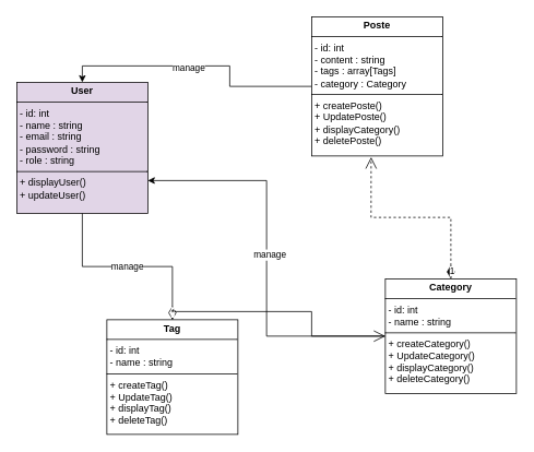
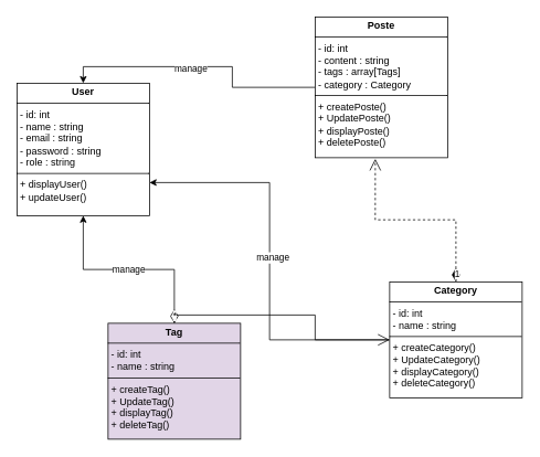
- <mxCell id="5" value="&lt;p style=&quot;margin:0px;margin-top:4px;text-align:center;&quot;&gt;&lt;b&gt;Poste&lt;/b&gt;&lt;/p&gt;&lt;hr size=&quot;1&quot; style=&quot;border-style:solid;&quot;&gt;&lt;p style=&quot;margin:0px;margin-left:4px;&quot;&gt;- id: int&lt;/p&gt;&lt;p style=&quot;margin:0px;margin-left:4px;&quot;&gt;- content : string&lt;/p&gt;&lt;p style=&quot;margin:0px;margin-left:4px;&quot;&gt;- tags : array[Tags]&lt;/p&gt;&lt;p style=&quot;margin:0px;margin-left:4px;&quot;&gt;- category : Category&lt;/p&gt;&lt;hr size=&quot;1&quot; style=&quot;border-style:solid;&quot;&gt;&lt;p style=&quot;margin:0px;margin-left:4px;&quot;&gt;+ createPoste()&lt;/p&gt;&lt;p style=&quot;margin:0px;margin-left:4px;&quot;&gt;+ UpdatePoste()&lt;/p&gt;&lt;p style=&quot;margin:0px;margin-left:4px;&quot;&gt;+ displayCategory()&lt;/p&gt;&lt;p style=&quot;margin:0px;margin-left:4px;&quot;&gt;+ deletePoste()&lt;/p&gt;" style="verticalAlign=top;align=left;overflow=fill;html=1;whiteSpace=wrap;" vertex="1" parent="1"><mxGeometry x="380" y="20" width="160" height="170" as="geometry" /></mxCell>
+ <mxCell id="5" value="&lt;p style=&quot;margin:0px;margin-top:4px;text-align:center;&quot;&gt;&lt;b&gt;Poste&lt;/b&gt;&lt;/p&gt;&lt;hr size=&quot;1&quot; style=&quot;border-style:solid;&quot;&gt;&lt;p style=&quot;margin:0px;margin-left:4px;&quot;&gt;- id: int&lt;/p&gt;&lt;p style=&quot;margin:0px;margin-left:4px;&quot;&gt;- content : string&lt;/p&gt;&lt;p style=&quot;margin:0px;margin-left:4px;&quot;&gt;- tags : array[Tags]&lt;/p&gt;&lt;p style=&quot;margin:0px;margin-left:4px;&quot;&gt;- category : Category&lt;/p&gt;&lt;hr size=&quot;1&quot; style=&quot;border-style:solid;&quot;&gt;&lt;p style=&quot;margin:0px;margin-left:4px;&quot;&gt;+ createPoste()&lt;/p&gt;&lt;p style=&quot;margin:0px;margin-left:4px;&quot;&gt;+ UpdatePoste()&lt;/p&gt;&lt;p style=&quot;margin:0px;margin-left:4px;&quot;&gt;+ displayPoste()&lt;/p&gt;&lt;p style=&quot;margin:0px;margin-left:4px;&quot;&gt;+ deletePoste()&lt;/p&gt;" style="verticalAlign=top;align=left;overflow=fill;html=1;whiteSpace=wrap;" vertex="1" parent="1"><mxGeometry x="380" y="20" width="160" height="170" as="geometry" /></mxCell>
- <mxCell id="2" value="&lt;p style=&quot;margin:0px;margin-top:4px;text-align:center;&quot;&gt;&lt;b&gt;User&lt;/b&gt;&lt;/p&gt;&lt;hr size=&quot;1&quot; style=&quot;border-style:solid;&quot;&gt;&lt;p style=&quot;margin:0px;margin-left:4px;&quot;&gt;- id: int&lt;/p&gt;&lt;p style=&quot;margin:0px;margin-left:4px;&quot;&gt;- name : string&lt;/p&gt;&lt;p style=&quot;margin:0px;margin-left:4px;&quot;&gt;- email : string&lt;/p&gt;&lt;p style=&quot;margin:0px;margin-left:4px;&quot;&gt;- password : string&lt;/p&gt;&lt;p style=&quot;margin:0px;margin-left:4px;&quot;&gt;- role : string&lt;/p&gt;&lt;hr size=&quot;1&quot; style=&quot;border-style:solid;&quot;&gt;&lt;p style=&quot;margin:0px;margin-left:4px;&quot;&gt;+ displayUser()&lt;/p&gt;&lt;p style=&quot;margin:0px;margin-left:4px;&quot;&gt;+ updateUser()&lt;/p&gt;" style="verticalAlign=top;align=left;overflow=fill;html=1;whiteSpace=wrap;fillColor=#e1d5e7;" vertex="1" parent="1"><mxGeometry x="20" y="100" width="160" height="160" as="geometry" /></mxCell>
+ <mxCell id="2" value="&lt;p style=&quot;margin:0px;margin-top:4px;text-align:center;&quot;&gt;&lt;b&gt;User&lt;/b&gt;&lt;/p&gt;&lt;hr size=&quot;1&quot; style=&quot;border-style:solid;&quot;&gt;&lt;p style=&quot;margin:0px;margin-left:4px;&quot;&gt;- id: int&lt;/p&gt;&lt;p style=&quot;margin:0px;margin-left:4px;&quot;&gt;- name : string&lt;/p&gt;&lt;p style=&quot;margin:0px;margin-left:4px;&quot;&gt;- email : string&lt;/p&gt;&lt;p style=&quot;margin:0px;margin-left:4px;&quot;&gt;- password : string&lt;/p&gt;&lt;p style=&quot;margin:0px;margin-left:4px;&quot;&gt;- role : string&lt;/p&gt;&lt;hr size=&quot;1&quot; style=&quot;border-style:solid;&quot;&gt;&lt;p style=&quot;margin:0px;margin-left:4px;&quot;&gt;+ displayUser()&lt;/p&gt;&lt;p style=&quot;margin:0px;margin-left:4px;&quot;&gt;+ updateUser()&lt;/p&gt;" style="verticalAlign=top;align=left;overflow=fill;html=1;whiteSpace=wrap;" vertex="1" parent="1"><mxGeometry x="20" y="100" width="160" height="160" as="geometry" /></mxCell>
- <mxCell id="10" style="edgeStyle=orthogonalEdgeStyle;rounded=0;orthogonalLoop=1;jettySize=auto;html=1;entryX=0.5;entryY=1;entryDx=0;entryDy=0;endArrow=none;" edge="1" parent="1" source="13" target="2"><mxGeometry relative="1" as="geometry" /></mxCell>
+ <mxCell id="10" style="edgeStyle=orthogonalEdgeStyle;rounded=0;orthogonalLoop=1;jettySize=auto;html=1;entryX=0.5;entryY=1;entryDx=0;entryDy=0;" edge="1" parent="1" source="13" target="2"><mxGeometry relative="1" as="geometry" /></mxCell>
- <mxCell id="13" value="&lt;p style=&quot;margin:0px;margin-top:4px;text-align:center;&quot;&gt;&lt;b&gt;Tag&lt;/b&gt;&lt;/p&gt;&lt;hr size=&quot;1&quot; style=&quot;border-style:solid;&quot;&gt;&lt;p style=&quot;margin:0px;margin-left:4px;&quot;&gt;- id: int&lt;/p&gt;&lt;p style=&quot;margin:0px;margin-left:4px;&quot;&gt;- name : string&lt;/p&gt;&lt;hr size=&quot;1&quot; style=&quot;border-style:solid;&quot;&gt;&lt;p style=&quot;margin:0px;margin-left:4px;&quot;&gt;+ createTag()&lt;/p&gt;&lt;p style=&quot;margin:0px;margin-left:4px;&quot;&gt;+ Update&lt;span style=&quot;background-color: transparent; color: light-dark(rgb(0, 0, 0), rgb(255, 255, 255));&quot;&gt;Tag&lt;/span&gt;&lt;span style=&quot;background-color: transparent; color: light-dark(rgb(0, 0, 0), rgb(255, 255, 255));&quot;&gt;()&lt;/span&gt;&lt;/p&gt;&lt;p style=&quot;margin:0px;margin-left:4px;&quot;&gt;+ displayTag()&lt;/p&gt;&lt;p style=&quot;margin:0px;margin-left:4px;&quot;&gt;+ deleteTag()&lt;/p&gt;" style="verticalAlign=top;align=left;overflow=fill;html=1;whiteSpace=wrap;" vertex="1" parent="1"><mxGeometry x="130" y="390" width="160" height="140" as="geometry" /></mxCell>
+ <mxCell id="13" value="&lt;p style=&quot;margin:0px;margin-top:4px;text-align:center;&quot;&gt;&lt;b&gt;Tag&lt;/b&gt;&lt;/p&gt;&lt;hr size=&quot;1&quot; style=&quot;border-style:solid;&quot;&gt;&lt;p style=&quot;margin:0px;margin-left:4px;&quot;&gt;- id: int&lt;/p&gt;&lt;p style=&quot;margin:0px;margin-left:4px;&quot;&gt;- name : string&lt;/p&gt;&lt;hr size=&quot;1&quot; style=&quot;border-style:solid;&quot;&gt;&lt;p style=&quot;margin:0px;margin-left:4px;&quot;&gt;+ createTag()&lt;/p&gt;&lt;p style=&quot;margin:0px;margin-left:4px;&quot;&gt;+ Update&lt;span style=&quot;background-color: transparent; color: light-dark(rgb(0, 0, 0), rgb(255, 255, 255));&quot;&gt;Tag&lt;/span&gt;&lt;span style=&quot;background-color: transparent; color: light-dark(rgb(0, 0, 0), rgb(255, 255, 255));&quot;&gt;()&lt;/span&gt;&lt;/p&gt;&lt;p style=&quot;margin:0px;margin-left:4px;&quot;&gt;+ displayTag()&lt;/p&gt;&lt;p style=&quot;margin:0px;margin-left:4px;&quot;&gt;+ deleteTag()&lt;/p&gt;" style="verticalAlign=top;align=left;overflow=fill;html=1;whiteSpace=wrap;fillColor=#e1d5e7;" vertex="1" parent="1"><mxGeometry x="130" y="390" width="160" height="140" as="geometry" /></mxCell>
